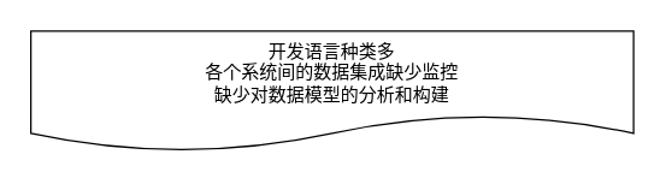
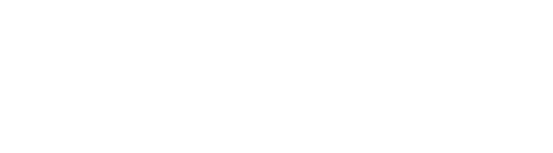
- <mxCell id="2" value="开发语言种类多&lt;br&gt;各个系统间的数据集成缺少监控&lt;br&gt;缺少对数据模型的分析和构建" style="shape=document;whiteSpace=wrap;html=1;boundedLbl=1;" vertex="1" parent="1"><mxGeometry x="20" y="20" width="400" height="80" as="geometry" /></mxCell>
